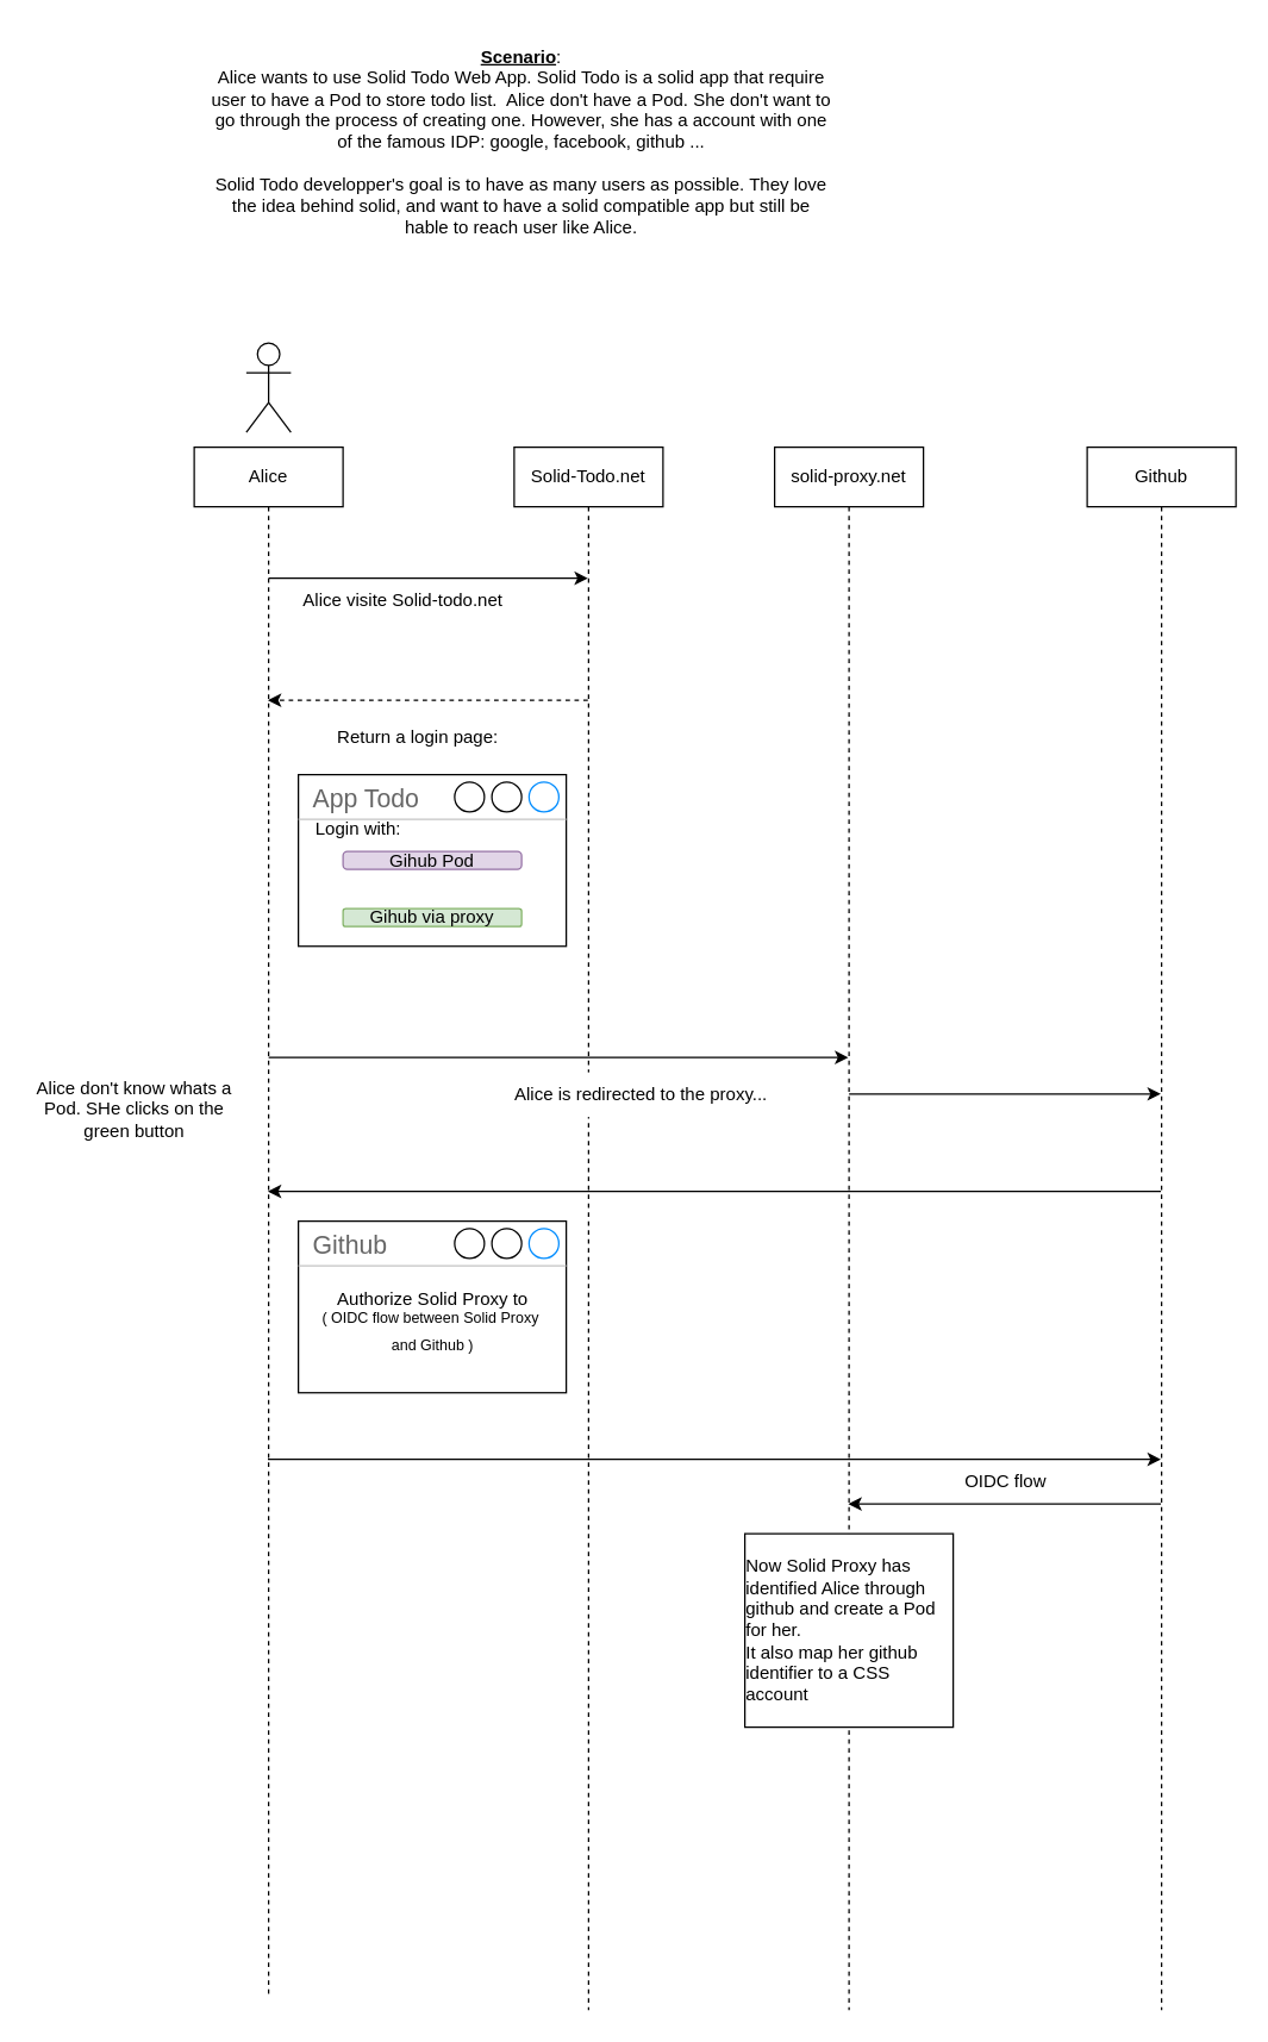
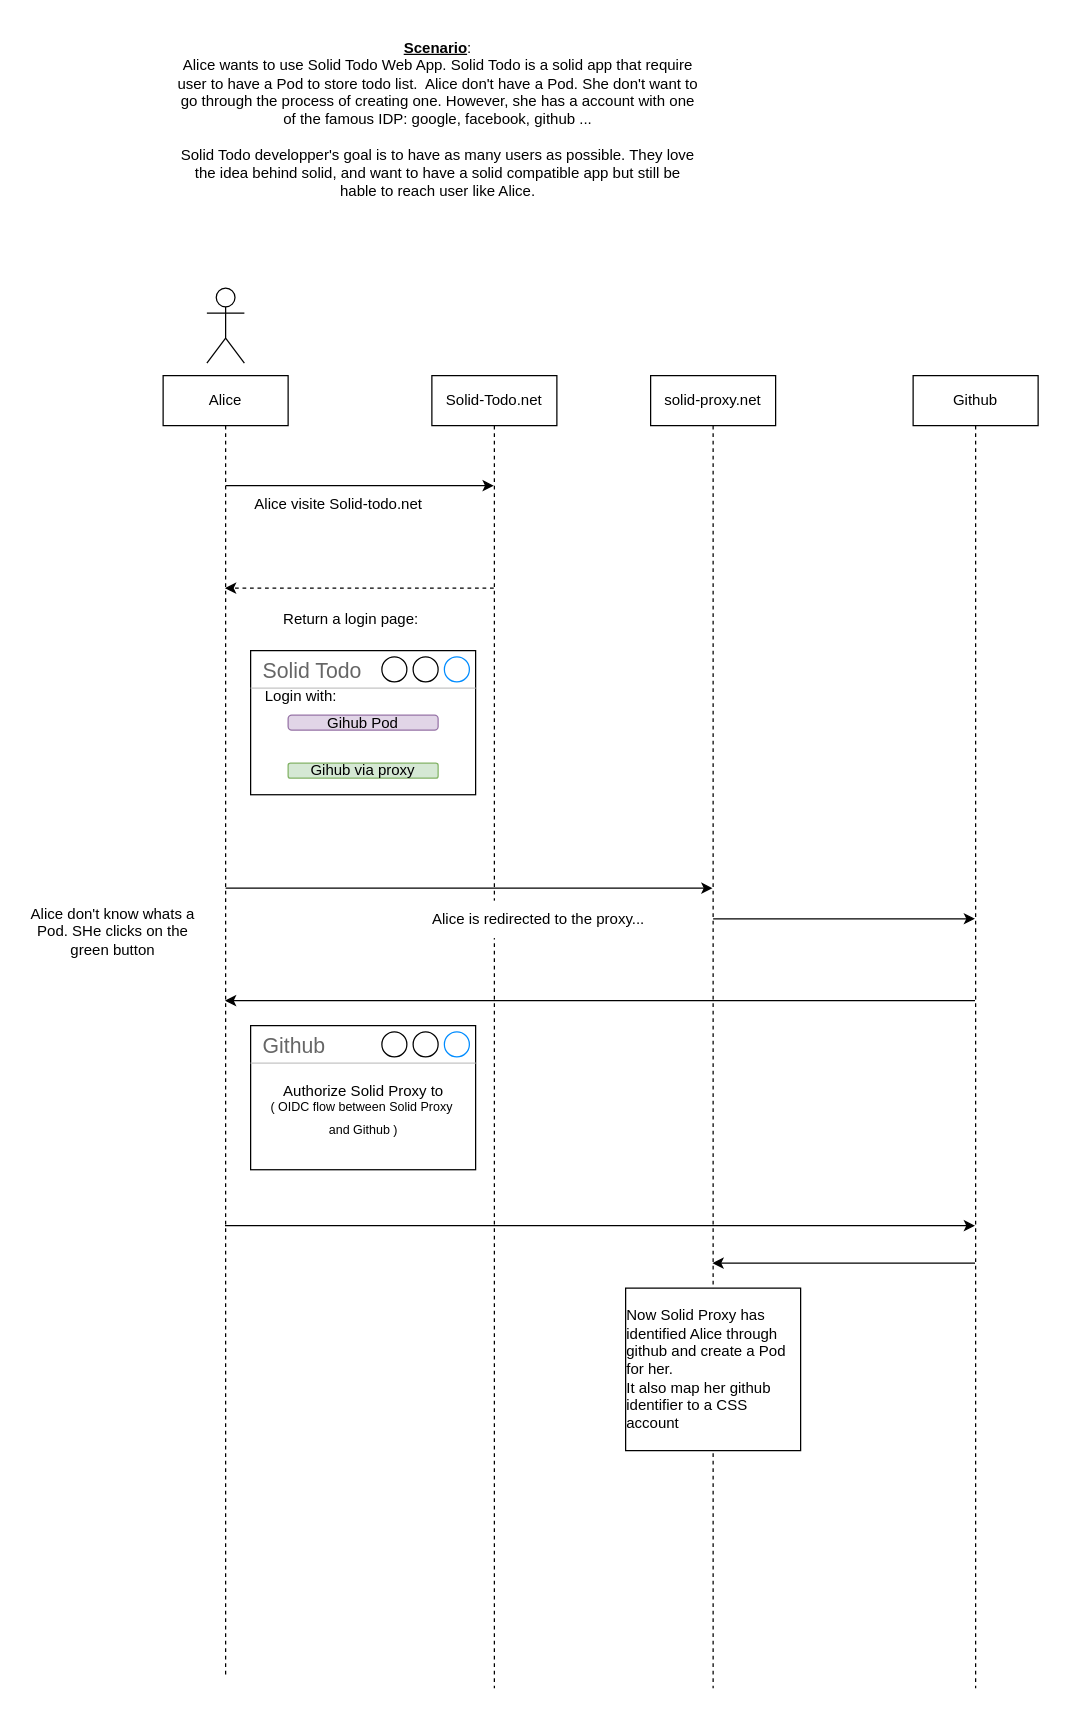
- <mxCell id="11" value="&lt;div&gt;App Todo&lt;/div&gt;&lt;div&gt;&lt;br&gt;&lt;/div&gt;" style="strokeWidth=1;shadow=0;dashed=0;align=center;html=1;shape=mxgraph.mockup.containers.window;align=left;verticalAlign=top;spacingLeft=8;strokeColor2=#008cff;strokeColor3=#c4c4c4;fontColor=#666666;mainText=;fontSize=17;labelBackgroundColor=none;whiteSpace=wrap;" parent="10" vertex="1"><mxGeometry width="180" height="115.294" as="geometry" /></mxCell>
+ <mxCell id="11" value="&lt;div&gt;Solid Todo&lt;/div&gt;&lt;div&gt;&lt;br&gt;&lt;/div&gt;" style="strokeWidth=1;shadow=0;dashed=0;align=center;html=1;shape=mxgraph.mockup.containers.window;align=left;verticalAlign=top;spacingLeft=8;strokeColor2=#008cff;strokeColor3=#c4c4c4;fontColor=#666666;mainText=;fontSize=17;labelBackgroundColor=none;whiteSpace=wrap;" parent="10" vertex="1"><mxGeometry width="180" height="115.294" as="geometry" /></mxCell>
- <mxCell id="27" value="&lt;div&gt;OIDC flow&lt;/div&gt;" style="text;html=1;align=center;verticalAlign=middle;resizable=0;points=[];autosize=1;strokeColor=none;fillColor=none;" vertex="1" parent="1"><mxGeometry x="635" y="980" width="80" height="30" as="geometry" /></mxCell>
